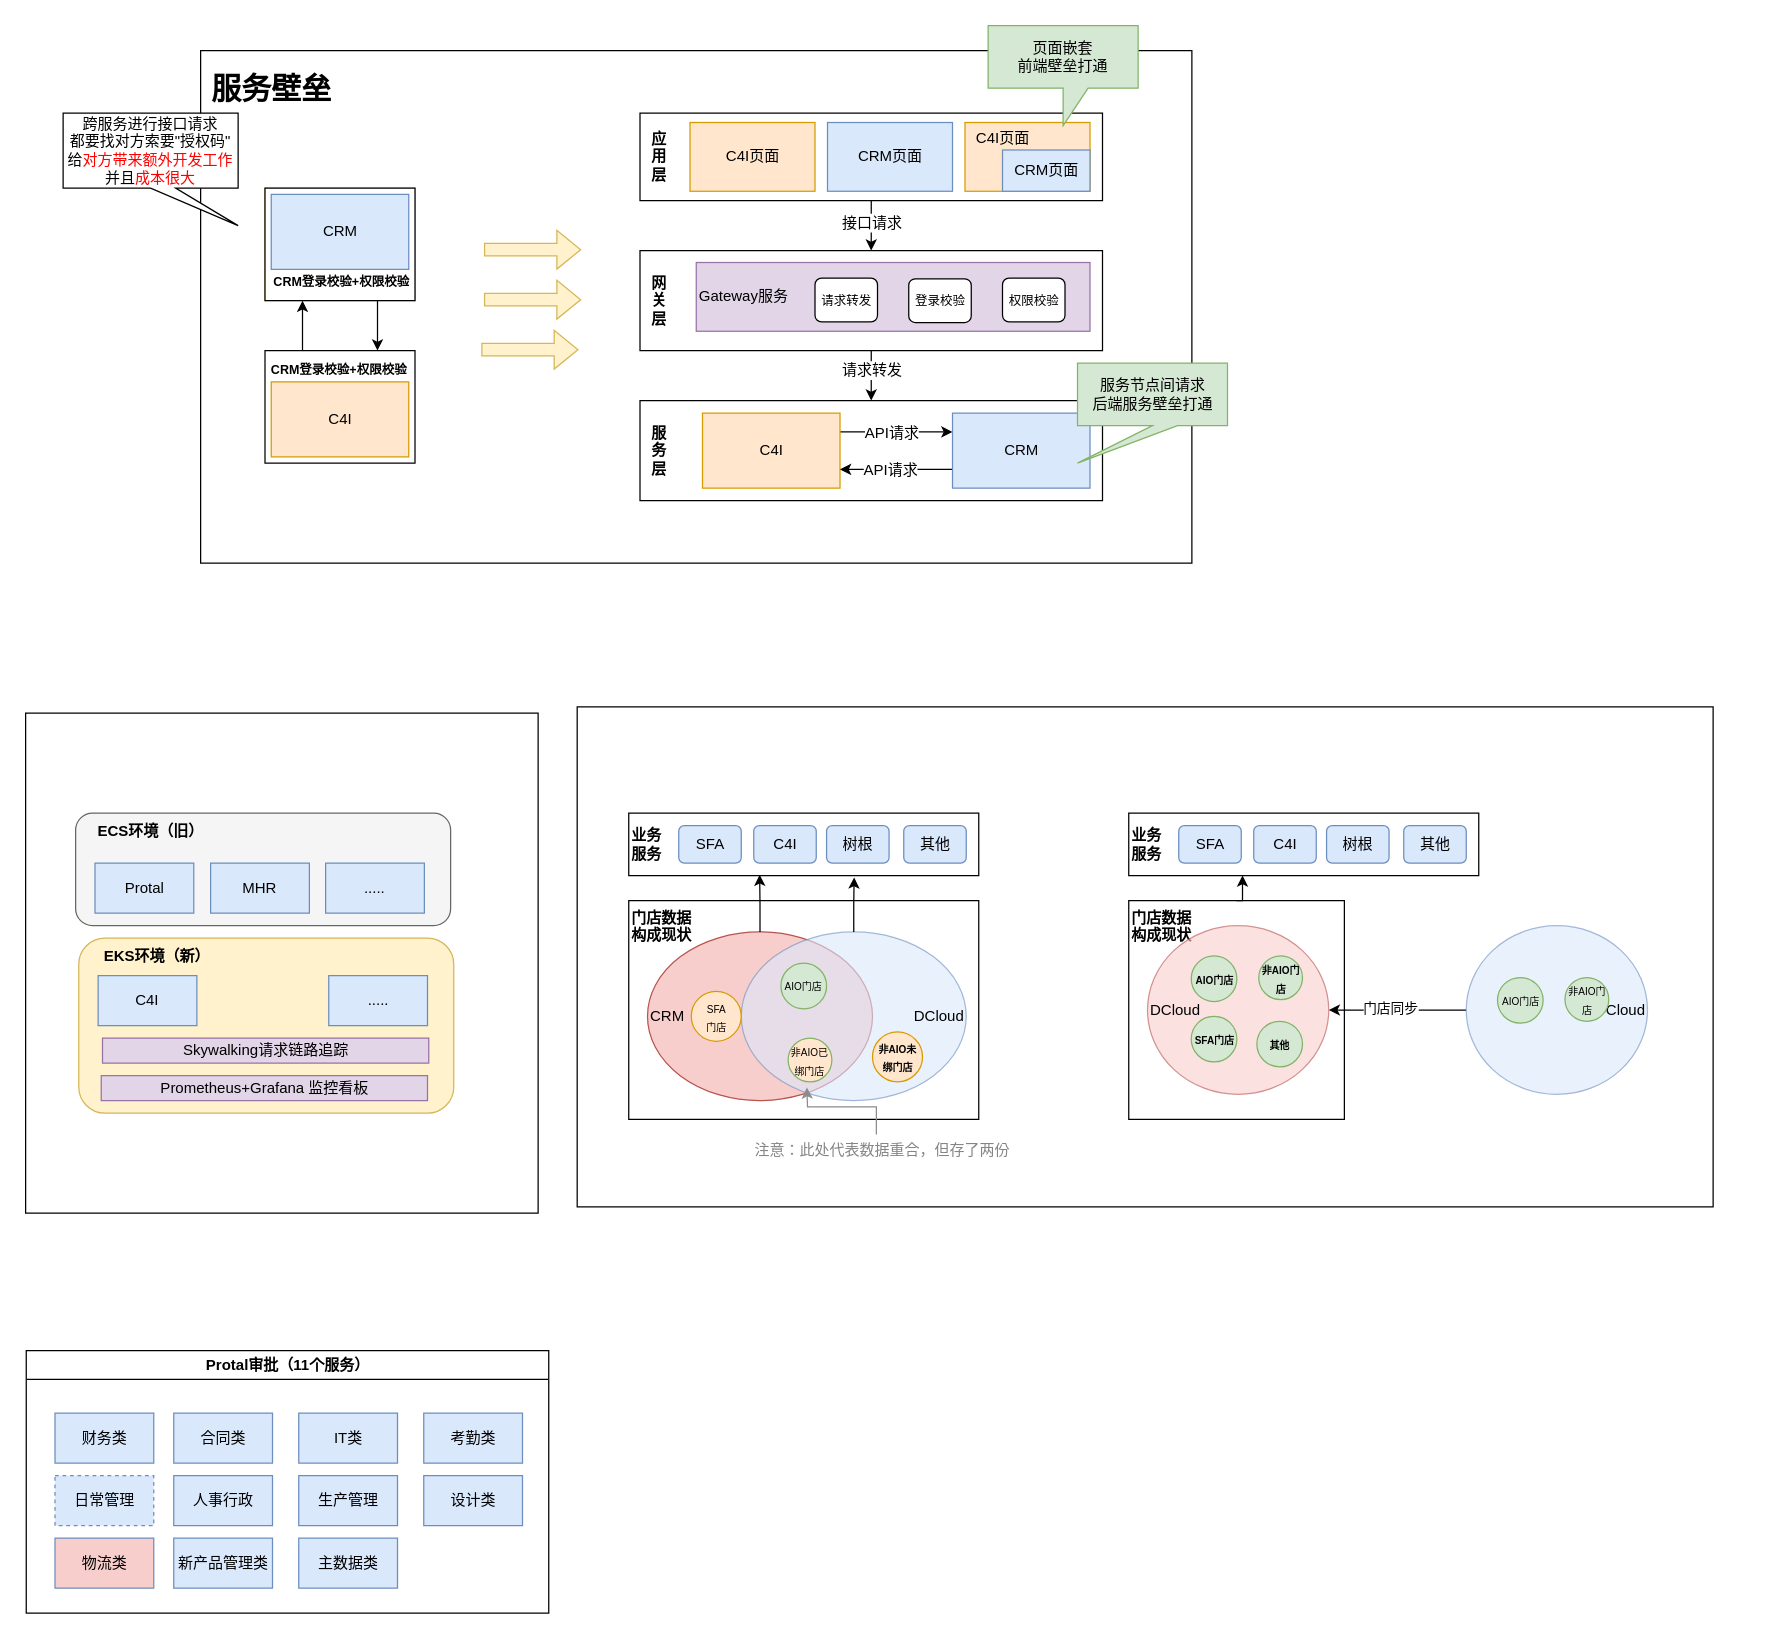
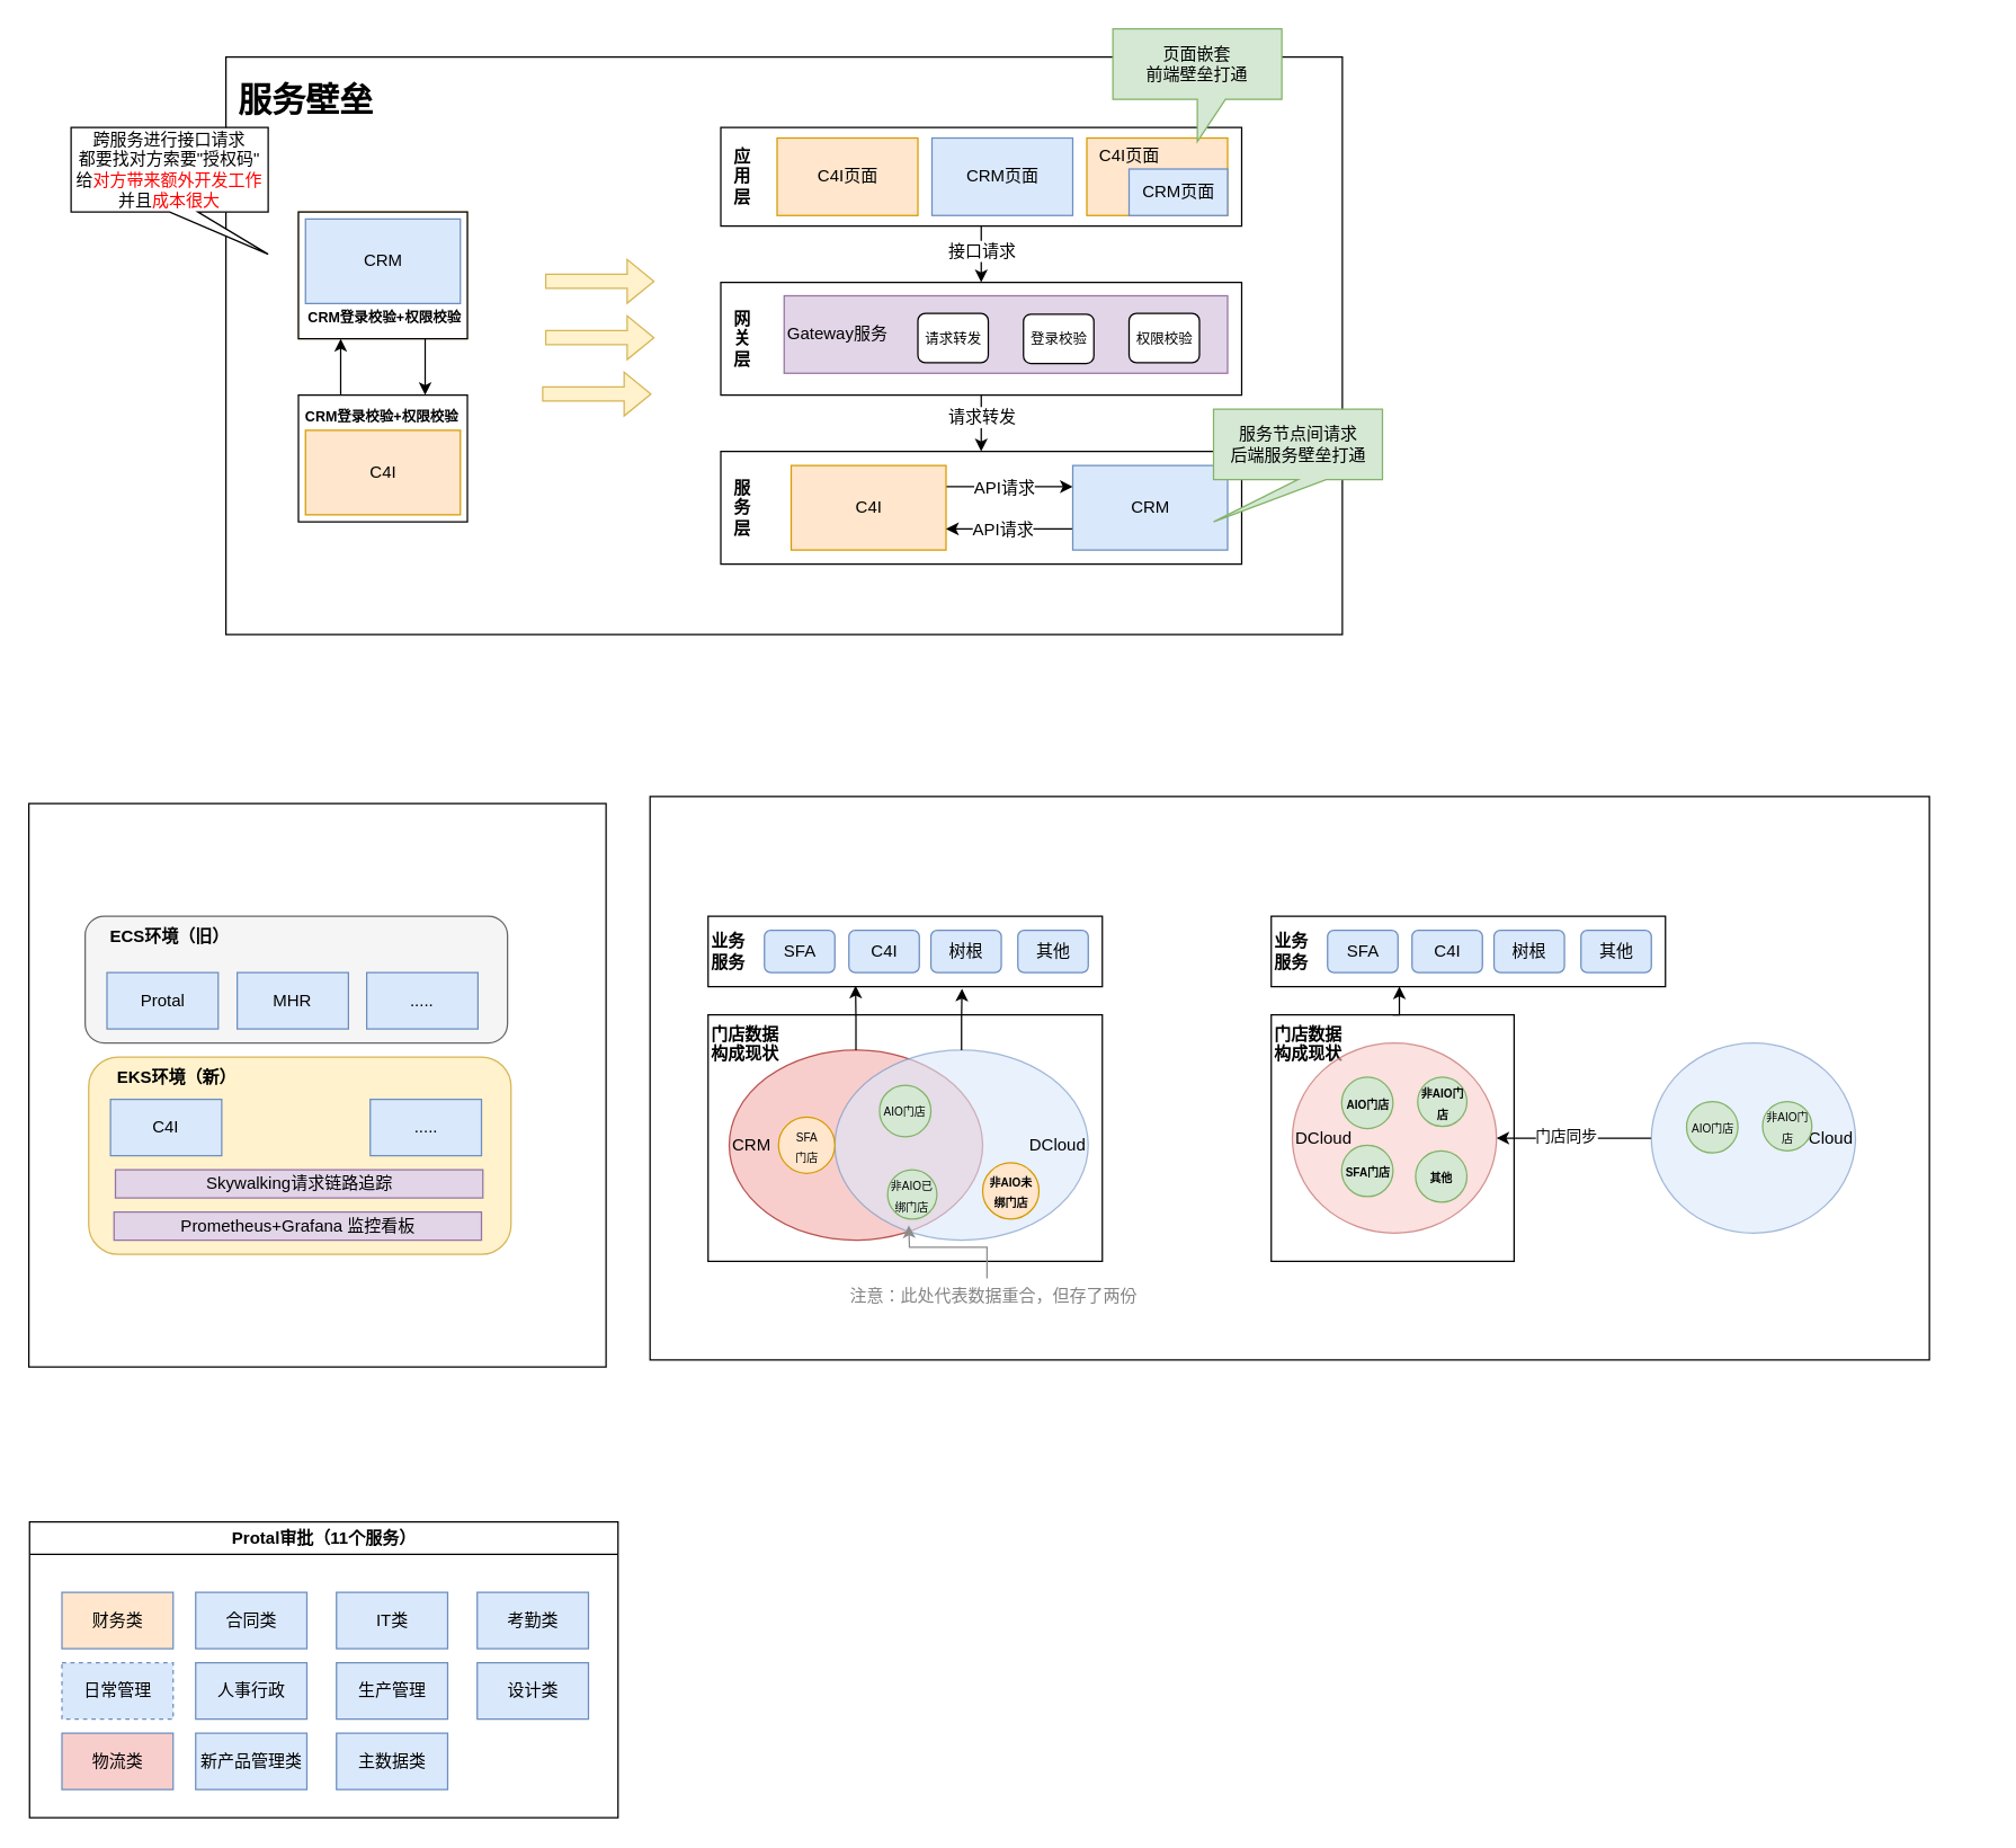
- <mxCell id="83" value="&lt;font style=&quot;font-size: 8px;&quot;&gt;非AIO已绑门店&lt;/font&gt;" style="ellipse;whiteSpace=wrap;html=1;aspect=fixed;fillColor=#ffe6cc;strokeColor=#82b366;movable=0;resizable=0;rotatable=0;deletable=0;editable=0;locked=1;connectable=0;" vertex="1" parent="74"><mxGeometry x="127.5" y="180" width="35.0" height="35.0" as="geometry" /></mxCell>
+ <mxCell id="83" value="&lt;font style=&quot;font-size: 8px;&quot;&gt;非AIO已绑门店&lt;/font&gt;" style="ellipse;whiteSpace=wrap;html=1;aspect=fixed;fillColor=#d5e8d4;strokeColor=#82b366;movable=0;resizable=0;rotatable=0;deletable=0;editable=0;locked=1;connectable=0;" vertex="1" parent="74"><mxGeometry x="127.5" y="180" width="35.0" height="35.0" as="geometry" /></mxCell>
- <mxCell id="5" value="财务类" style="rounded=0;whiteSpace=wrap;html=1;strokeColor=#6c8ebf;align=center;verticalAlign=middle;fontFamily=Helvetica;fontSize=12;fillColor=#dae8fc;" vertex="1" parent="4"><mxGeometry x="23" y="50" width="79" height="40" as="geometry" /></mxCell>
+ <mxCell id="5" value="财务类" style="rounded=0;whiteSpace=wrap;html=1;strokeColor=#6c8ebf;align=center;verticalAlign=middle;fontFamily=Helvetica;fontSize=12;fillColor=#ffe6cc;" vertex="1" parent="4"><mxGeometry x="23" y="50" width="79" height="40" as="geometry" /></mxCell>
